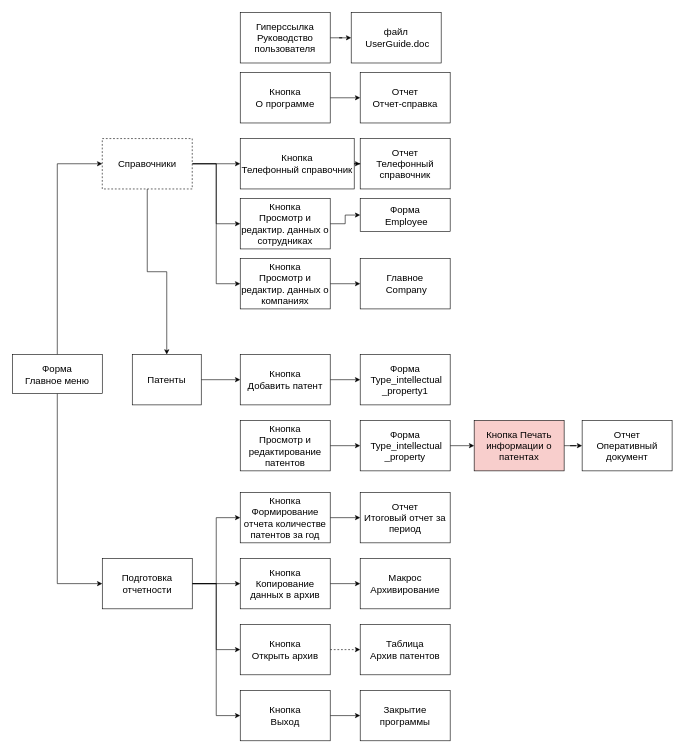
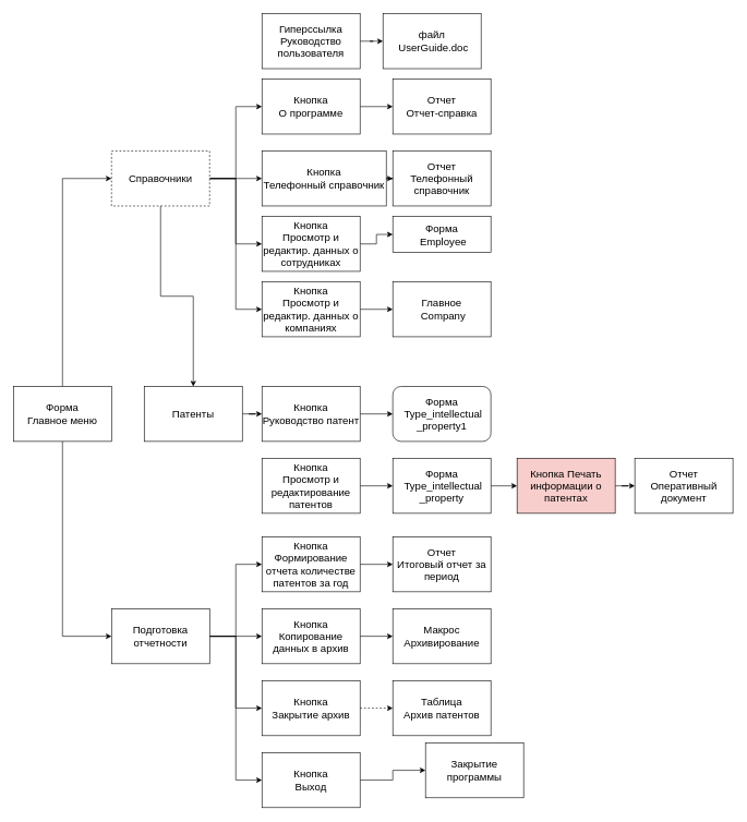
+ <mxCell id="11" style="edgeStyle=orthogonalEdgeStyle;rounded=0;orthogonalLoop=1;jettySize=auto;html=1;entryX=0;entryY=0.5;entryDx=0;entryDy=0;" edge="1" parent="1" source="13" target="34"><mxGeometry relative="1" as="geometry" /></mxCell>
- <mxCell id="4" value="&lt;font style=&quot;font-size: 16px&quot;&gt;Форма &lt;br&gt;Главное меню&lt;/font&gt;" style="rounded=0;whiteSpace=wrap;html=1;" vertex="1" parent="1"><mxGeometry x="20" y="590" width="150" height="65" as="geometry" /></mxCell>
+ <mxCell id="4" value="&lt;font style=&quot;font-size: 16px&quot;&gt;Форма &lt;br&gt;Главное меню&lt;/font&gt;" style="rounded=0;whiteSpace=wrap;html=1;" vertex="1" parent="1"><mxGeometry x="20" y="590" width="150" height="84" as="geometry" /></mxCell>
- <mxCell id="15" value="&lt;font style=&quot;font-size: 16px&quot;&gt;Патенты&lt;/font&gt;" style="rounded=0;whiteSpace=wrap;html=1;" vertex="1" parent="1"><mxGeometry x="220" y="590" width="115" height="84" as="geometry" /></mxCell>
+ <mxCell id="15" value="&lt;font style=&quot;font-size: 16px&quot;&gt;Патенты&lt;/font&gt;" style="rounded=0;whiteSpace=wrap;html=1;" vertex="1" parent="1"><mxGeometry x="220" y="590" width="150" height="84" as="geometry" /></mxCell>
- <mxCell id="46" value="&lt;span style=&quot;font-size: 16px&quot;&gt;Кнопка &lt;br&gt;Добавить патент&lt;/span&gt;" style="rounded=0;whiteSpace=wrap;html=1;" vertex="1" parent="1"><mxGeometry x="400" y="590" width="150" height="84" as="geometry" /></mxCell>
+ <mxCell id="46" value="&lt;span style=&quot;font-size: 16px&quot;&gt;Кнопка &lt;br&gt;Руководство патент&lt;/span&gt;" style="rounded=0;whiteSpace=wrap;html=1;" vertex="1" parent="1"><mxGeometry x="400" y="590" width="150" height="84" as="geometry" /></mxCell>
- <mxCell id="47" value="&lt;span style=&quot;font-size: 16px&quot;&gt;Форма&lt;br&gt;&amp;nbsp;Type_intellectual _property1&lt;/span&gt;" style="rounded=0;whiteSpace=wrap;html=1;" vertex="1" parent="1"><mxGeometry x="600" y="590" width="150" height="84" as="geometry" /></mxCell>
+ <mxCell id="47" value="&lt;span style=&quot;font-size: 16px&quot;&gt;Форма&lt;br&gt;&amp;nbsp;Type_intellectual _property1&lt;/span&gt;" style="whiteSpace=wrap;html=1;rounded=1;" vertex="1" parent="1"><mxGeometry x="600" y="590" width="150" height="84" as="geometry" /></mxCell>
- <mxCell id="28" value="&lt;font style=&quot;font-size: 16px&quot;&gt;Кнопка &lt;br&gt;Открыть архив&lt;/font&gt;" style="rounded=0;whiteSpace=wrap;html=1;" vertex="1" parent="1"><mxGeometry x="400" y="1040" width="150" height="84" as="geometry" /></mxCell>
+ <mxCell id="28" value="&lt;font style=&quot;font-size: 16px&quot;&gt;Кнопка &lt;br&gt;Закрытие архив&lt;/font&gt;" style="rounded=0;whiteSpace=wrap;html=1;" vertex="1" parent="1"><mxGeometry x="400" y="1040" width="150" height="84" as="geometry" /></mxCell>
- <mxCell id="7" value="&lt;font style=&quot;font-size: 16px&quot;&gt;Закрытие программы&lt;/font&gt;" style="rounded=0;whiteSpace=wrap;html=1;" vertex="1" parent="1"><mxGeometry x="600" y="1150" width="150" height="84" as="geometry" /></mxCell>
+ <mxCell id="7" value="&lt;font style=&quot;font-size: 16px&quot;&gt;Закрытие программы&lt;/font&gt;" style="rounded=0;whiteSpace=wrap;html=1;" vertex="1" parent="1"><mxGeometry x="650" y="1135" width="150" height="84" as="geometry" /></mxCell>
